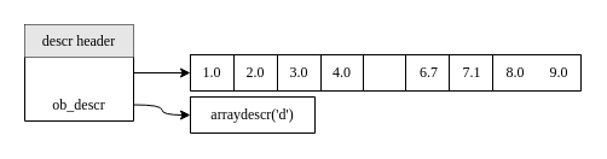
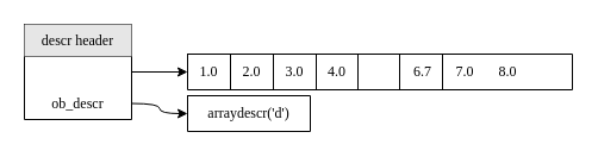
- <mxCell id="15" value="7.1" style="shape=partialRectangle;html=1;whiteSpace=wrap;connectable=0;overflow=hidden;fillColor=none;top=0;left=0;bottom=0;right=0;fontFamily=Verdana;fontSize=12;" parent="9" vertex="1"><mxGeometry x="215" width="36" height="30" as="geometry" /></mxCell>
+ <mxCell id="15" value="7.0" style="shape=partialRectangle;html=1;whiteSpace=wrap;connectable=0;overflow=hidden;fillColor=none;top=0;left=0;bottom=0;right=0;fontFamily=Verdana;fontSize=12;" parent="9" vertex="1"><mxGeometry x="215" width="36" height="30" as="geometry" /></mxCell>
- <mxCell id="17" value="9.0" style="shape=partialRectangle;html=1;whiteSpace=wrap;connectable=0;overflow=hidden;fillColor=none;top=0;left=0;bottom=0;right=0;fontFamily=Verdana;fontSize=12;" parent="9" vertex="1"><mxGeometry x="287" width="36" height="30" as="geometry" /></mxCell>
